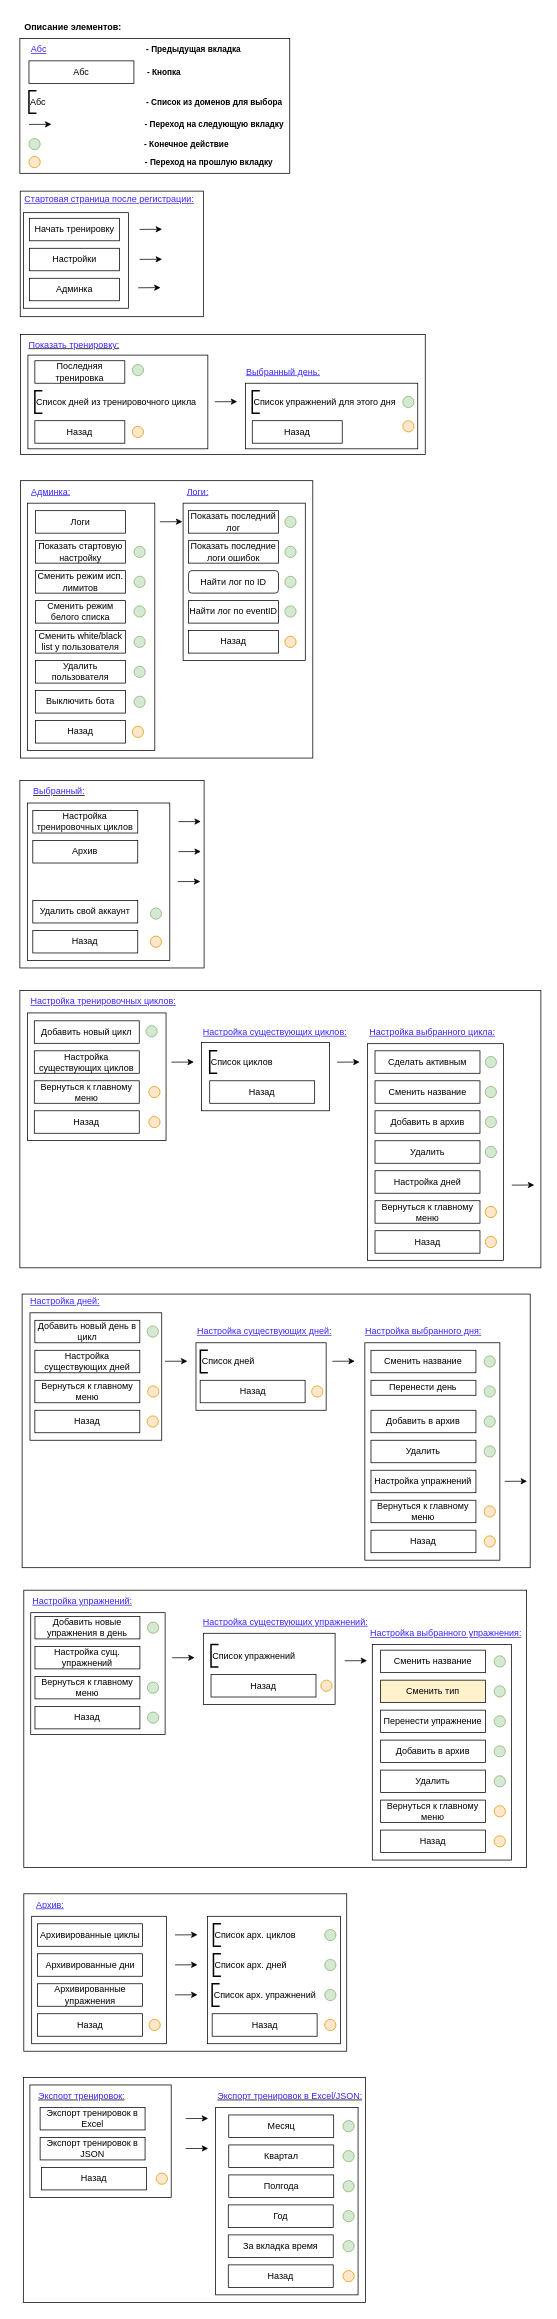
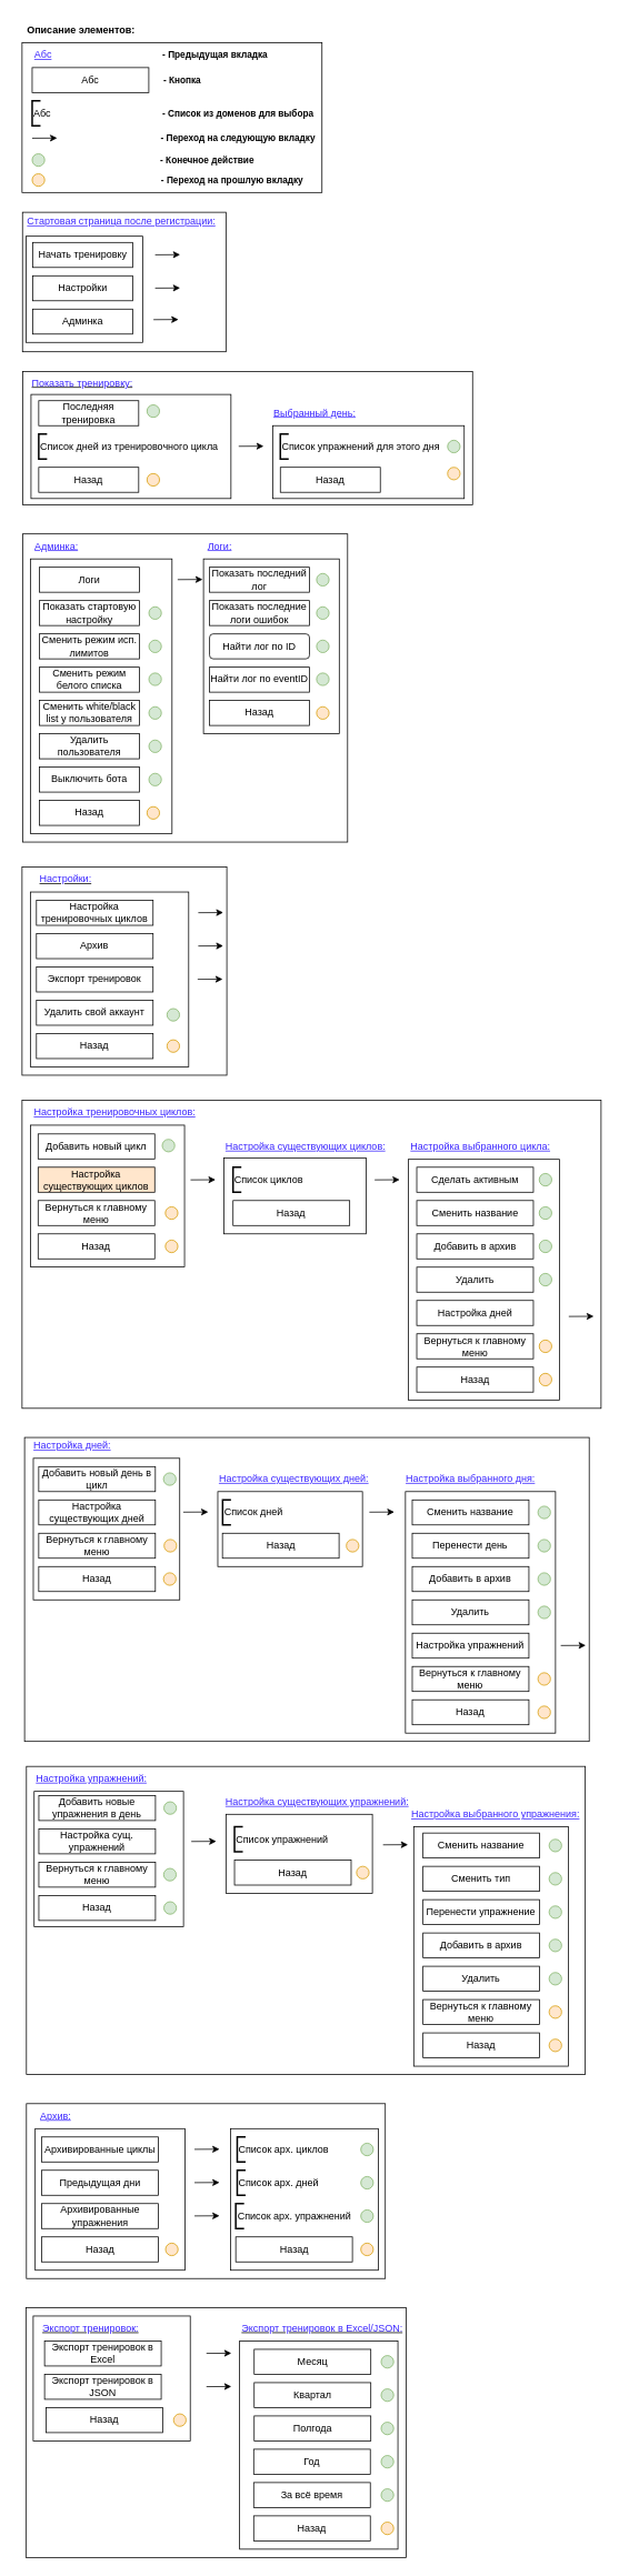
- <mxCell id="10" value="&lt;u&gt;&lt;font style=&quot;color: rgb(59, 38, 255);&quot;&gt;Выбранный:&lt;/font&gt;&lt;/u&gt;" style="text;html=1;align=center;verticalAlign=middle;resizable=0;points=[];autosize=1;strokeColor=none;fillColor=none;" parent="1" vertex="1"><mxGeometry x="32.5" y="1040" width="90" height="30" as="geometry" /></mxCell>
+ <mxCell id="10" value="&lt;u&gt;&lt;font style=&quot;color: rgb(59, 38, 255);&quot;&gt;Настройки:&lt;/font&gt;&lt;/u&gt;" style="text;html=1;align=center;verticalAlign=middle;resizable=0;points=[];autosize=1;strokeColor=none;fillColor=none;" parent="1" vertex="1"><mxGeometry x="32.5" y="1040" width="90" height="30" as="geometry" /></mxCell>
+ <mxCell id="34" value="Экспорт тренировок" style="rounded=0;whiteSpace=wrap;html=1;" parent="1" vertex="1"><mxGeometry x="43.25" y="1160" width="140" height="30" as="geometry" /></mxCell>
- <mxCell id="55" value="Настройка существующих циклов" style="rounded=0;whiteSpace=wrap;html=1;" parent="1" vertex="1"><mxGeometry x="45.25" y="1400.5" width="140" height="30" as="geometry" /></mxCell>
+ <mxCell id="55" value="Настройка существующих циклов" style="rounded=0;whiteSpace=wrap;html=1;fillColor=#ffe6cc;" parent="1" vertex="1"><mxGeometry x="45.25" y="1400.5" width="140" height="30" as="geometry" /></mxCell>
- <mxCell id="79" value="Перенести день" style="rounded=0;whiteSpace=wrap;html=1;" parent="1" vertex="1"><mxGeometry x="494.37" y="1840" width="140" height="20" as="geometry" /></mxCell>
+ <mxCell id="79" value="Перенести день" style="rounded=0;whiteSpace=wrap;html=1;" parent="1" vertex="1"><mxGeometry x="494.37" y="1840" width="140" height="30" as="geometry" /></mxCell>
- <mxCell id="95" value="Сменить тип" style="rounded=0;whiteSpace=wrap;html=1;fillColor=#fff2cc;" parent="1" vertex="1"><mxGeometry x="507.25" y="2240" width="140" height="30" as="geometry" /></mxCell>
+ <mxCell id="95" value="Сменить тип" style="rounded=0;whiteSpace=wrap;html=1;" parent="1" vertex="1"><mxGeometry x="507.25" y="2240" width="140" height="30" as="geometry" /></mxCell>
- <mxCell id="40" value="Архивированные дни" style="rounded=0;whiteSpace=wrap;html=1;" parent="1" vertex="1"><mxGeometry x="49.5" y="2605" width="140" height="30" as="geometry" /></mxCell>
+ <mxCell id="40" value="Предыдущая дни" style="rounded=0;whiteSpace=wrap;html=1;" parent="1" vertex="1"><mxGeometry x="49.5" y="2605" width="140" height="30" as="geometry" /></mxCell>
- <mxCell id="213" value="За вкладка время" style="rounded=0;whiteSpace=wrap;html=1;" parent="1" vertex="1"><mxGeometry x="304.01" y="2980" width="140" height="30" as="geometry" /></mxCell>
+ <mxCell id="213" value="За всё время" style="rounded=0;whiteSpace=wrap;html=1;" parent="1" vertex="1"><mxGeometry x="304.01" y="2980" width="140" height="30" as="geometry" /></mxCell>
